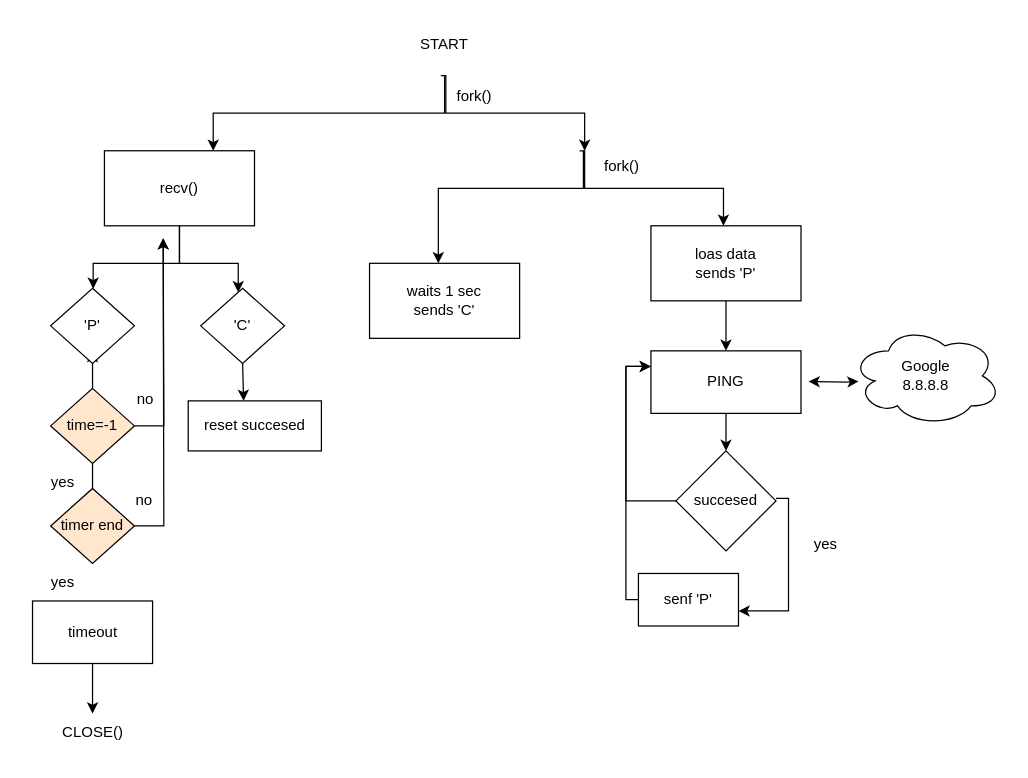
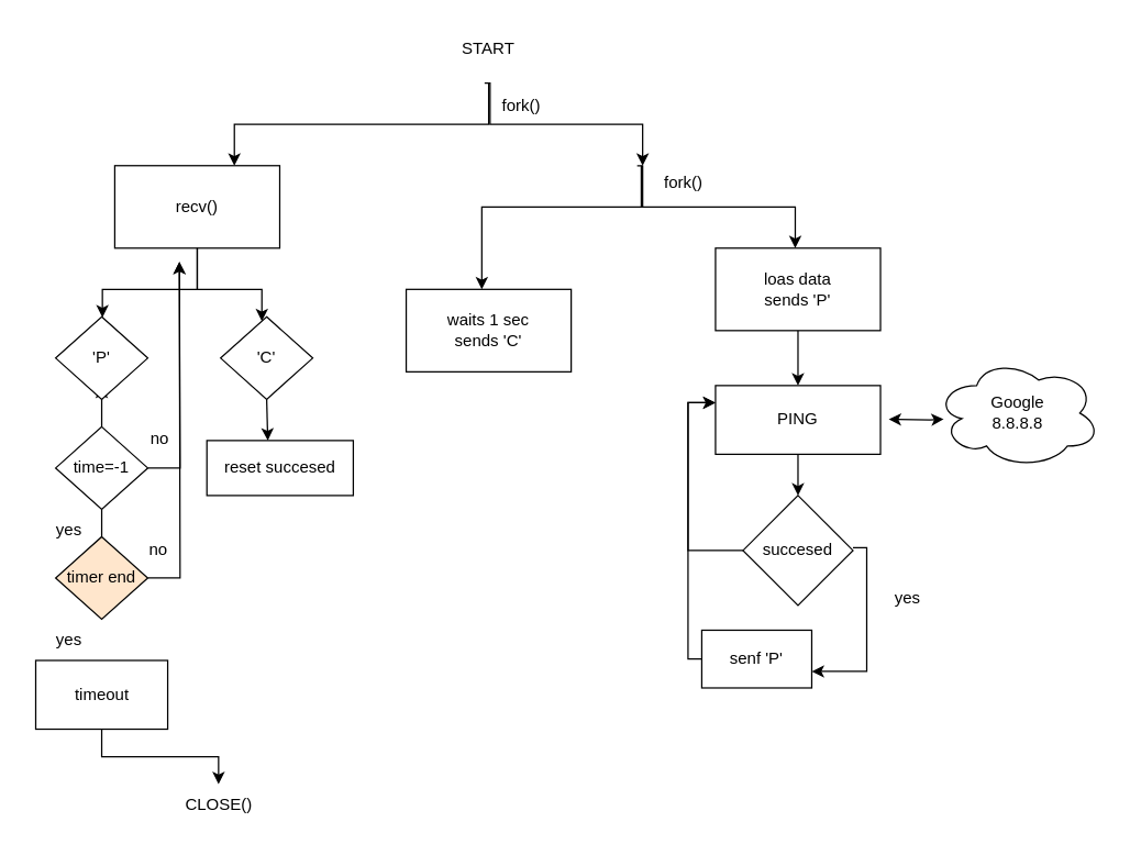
- <mxCell id="31" value="time=-1" style="rhombus;whiteSpace=wrap;html=1;rounded=0;fillColor=#ffe6cc;" vertex="1" parent="1"><mxGeometry x="40" y="310" width="67" height="60" as="geometry" /></mxCell>
+ <mxCell id="31" value="time=-1" style="rhombus;whiteSpace=wrap;html=1;rounded=0;" vertex="1" parent="1"><mxGeometry x="40" y="310" width="67" height="60" as="geometry" /></mxCell>
- <mxCell id="41" value="CLOSE()" style="text;html=1;strokeColor=none;fillColor=none;align=center;verticalAlign=middle;whiteSpace=wrap;rounded=0;" vertex="1" parent="1"><mxGeometry x="43.5" y="570" width="60" height="30" as="geometry" /></mxCell>
+ <mxCell id="41" value="CLOSE()" style="text;html=1;strokeColor=none;fillColor=none;align=center;verticalAlign=middle;whiteSpace=wrap;rounded=0;" vertex="1" parent="1"><mxGeometry x="128.5" y="570" width="60" height="30" as="geometry" /></mxCell>
